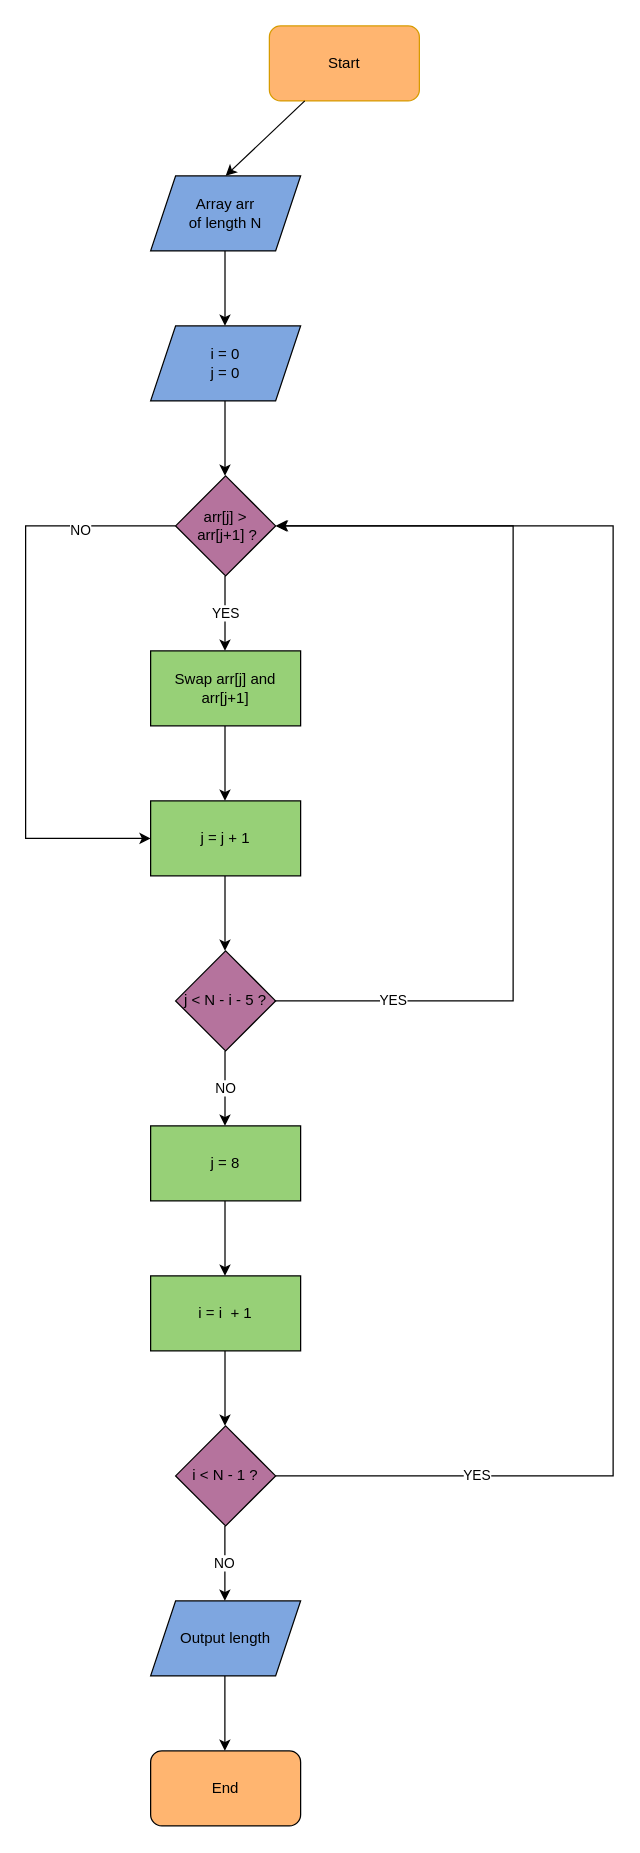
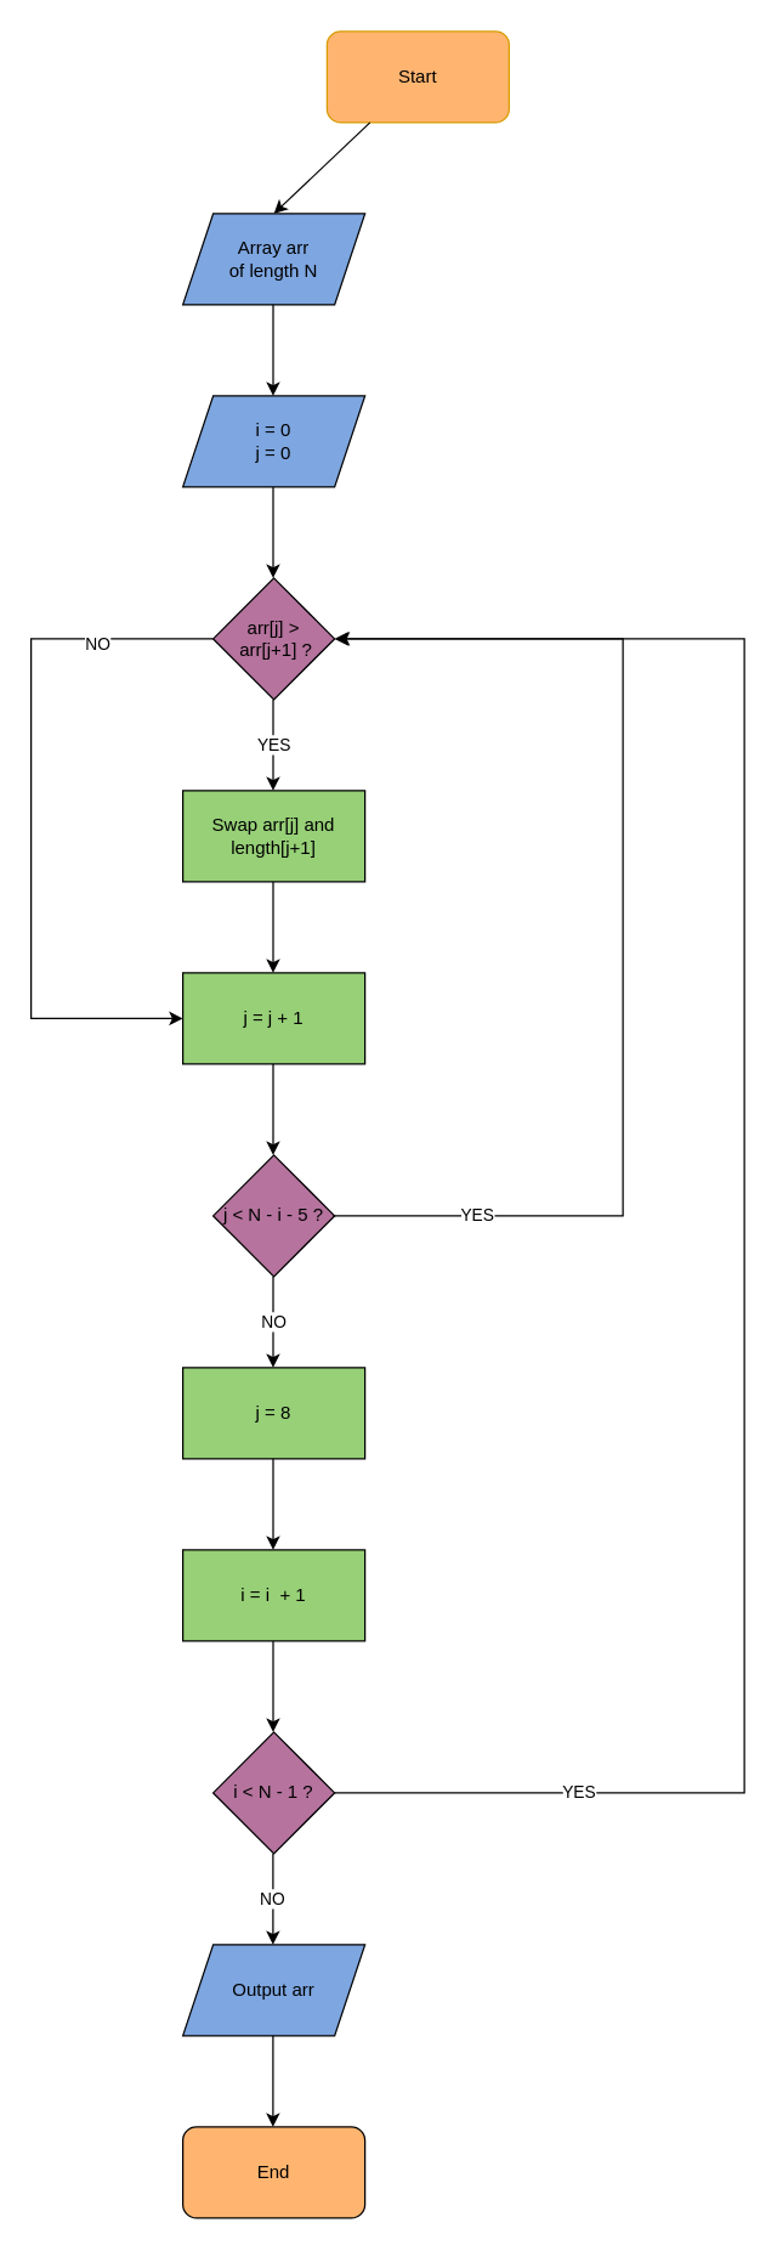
- <mxCell id="12" value="Swap arr[j] and arr[j+1]" style="rounded=0;whiteSpace=wrap;html=1;fillColor=#97D077;" vertex="1" parent="1"><mxGeometry x="120" y="520" width="120" height="60" as="geometry" /></mxCell>
+ <mxCell id="12" value="Swap arr[j] and length[j+1]" style="rounded=0;whiteSpace=wrap;html=1;fillColor=#97D077;" vertex="1" parent="1"><mxGeometry x="120" y="520" width="120" height="60" as="geometry" /></mxCell>
- <mxCell id="18" value="Output length" style="shape=parallelogram;perimeter=parallelogramPerimeter;whiteSpace=wrap;html=1;fixedSize=1;fillColor=#7EA6E0;" vertex="1" parent="1"><mxGeometry x="120" y="1280" width="120" height="60" as="geometry" /></mxCell>
+ <mxCell id="18" value="Output arr" style="shape=parallelogram;perimeter=parallelogramPerimeter;whiteSpace=wrap;html=1;fixedSize=1;fillColor=#7EA6E0;" vertex="1" parent="1"><mxGeometry x="120" y="1280" width="120" height="60" as="geometry" /></mxCell>
